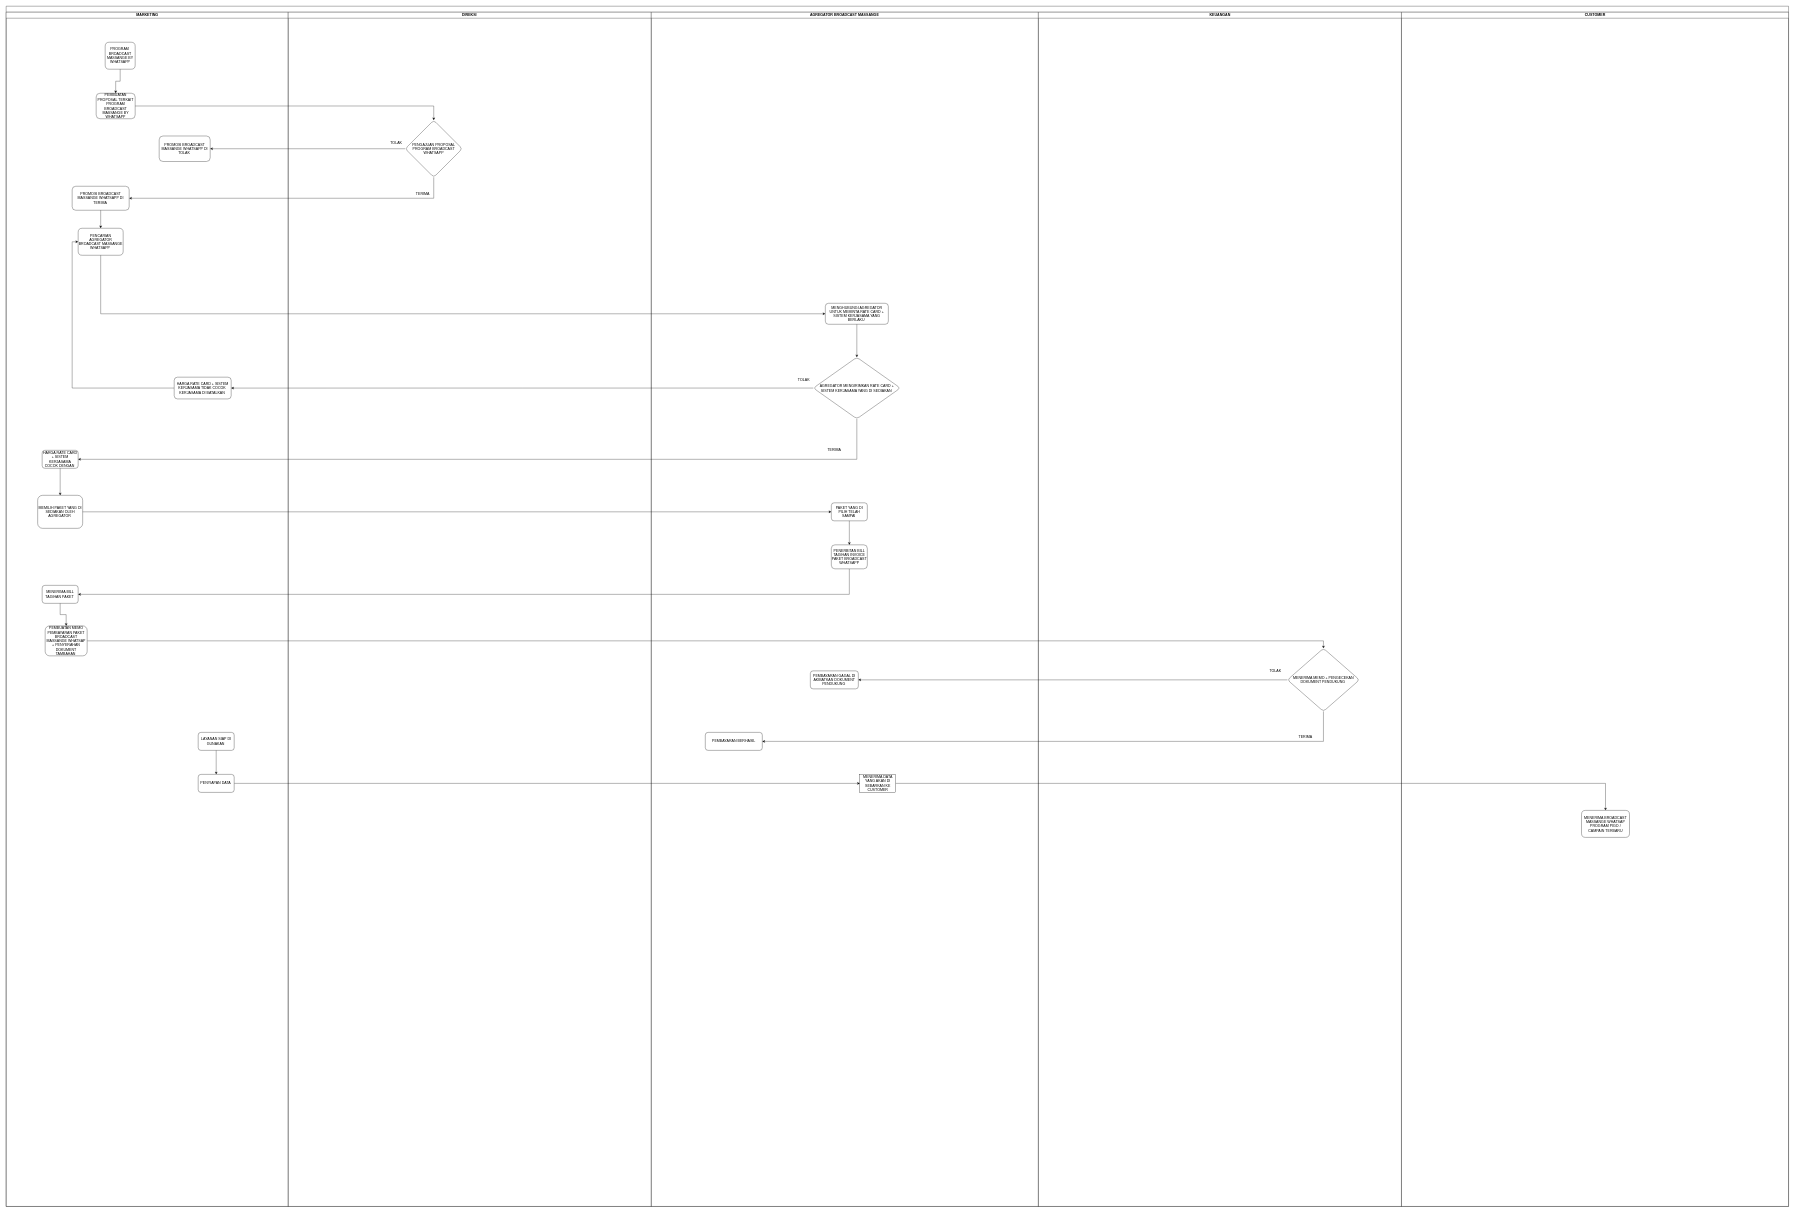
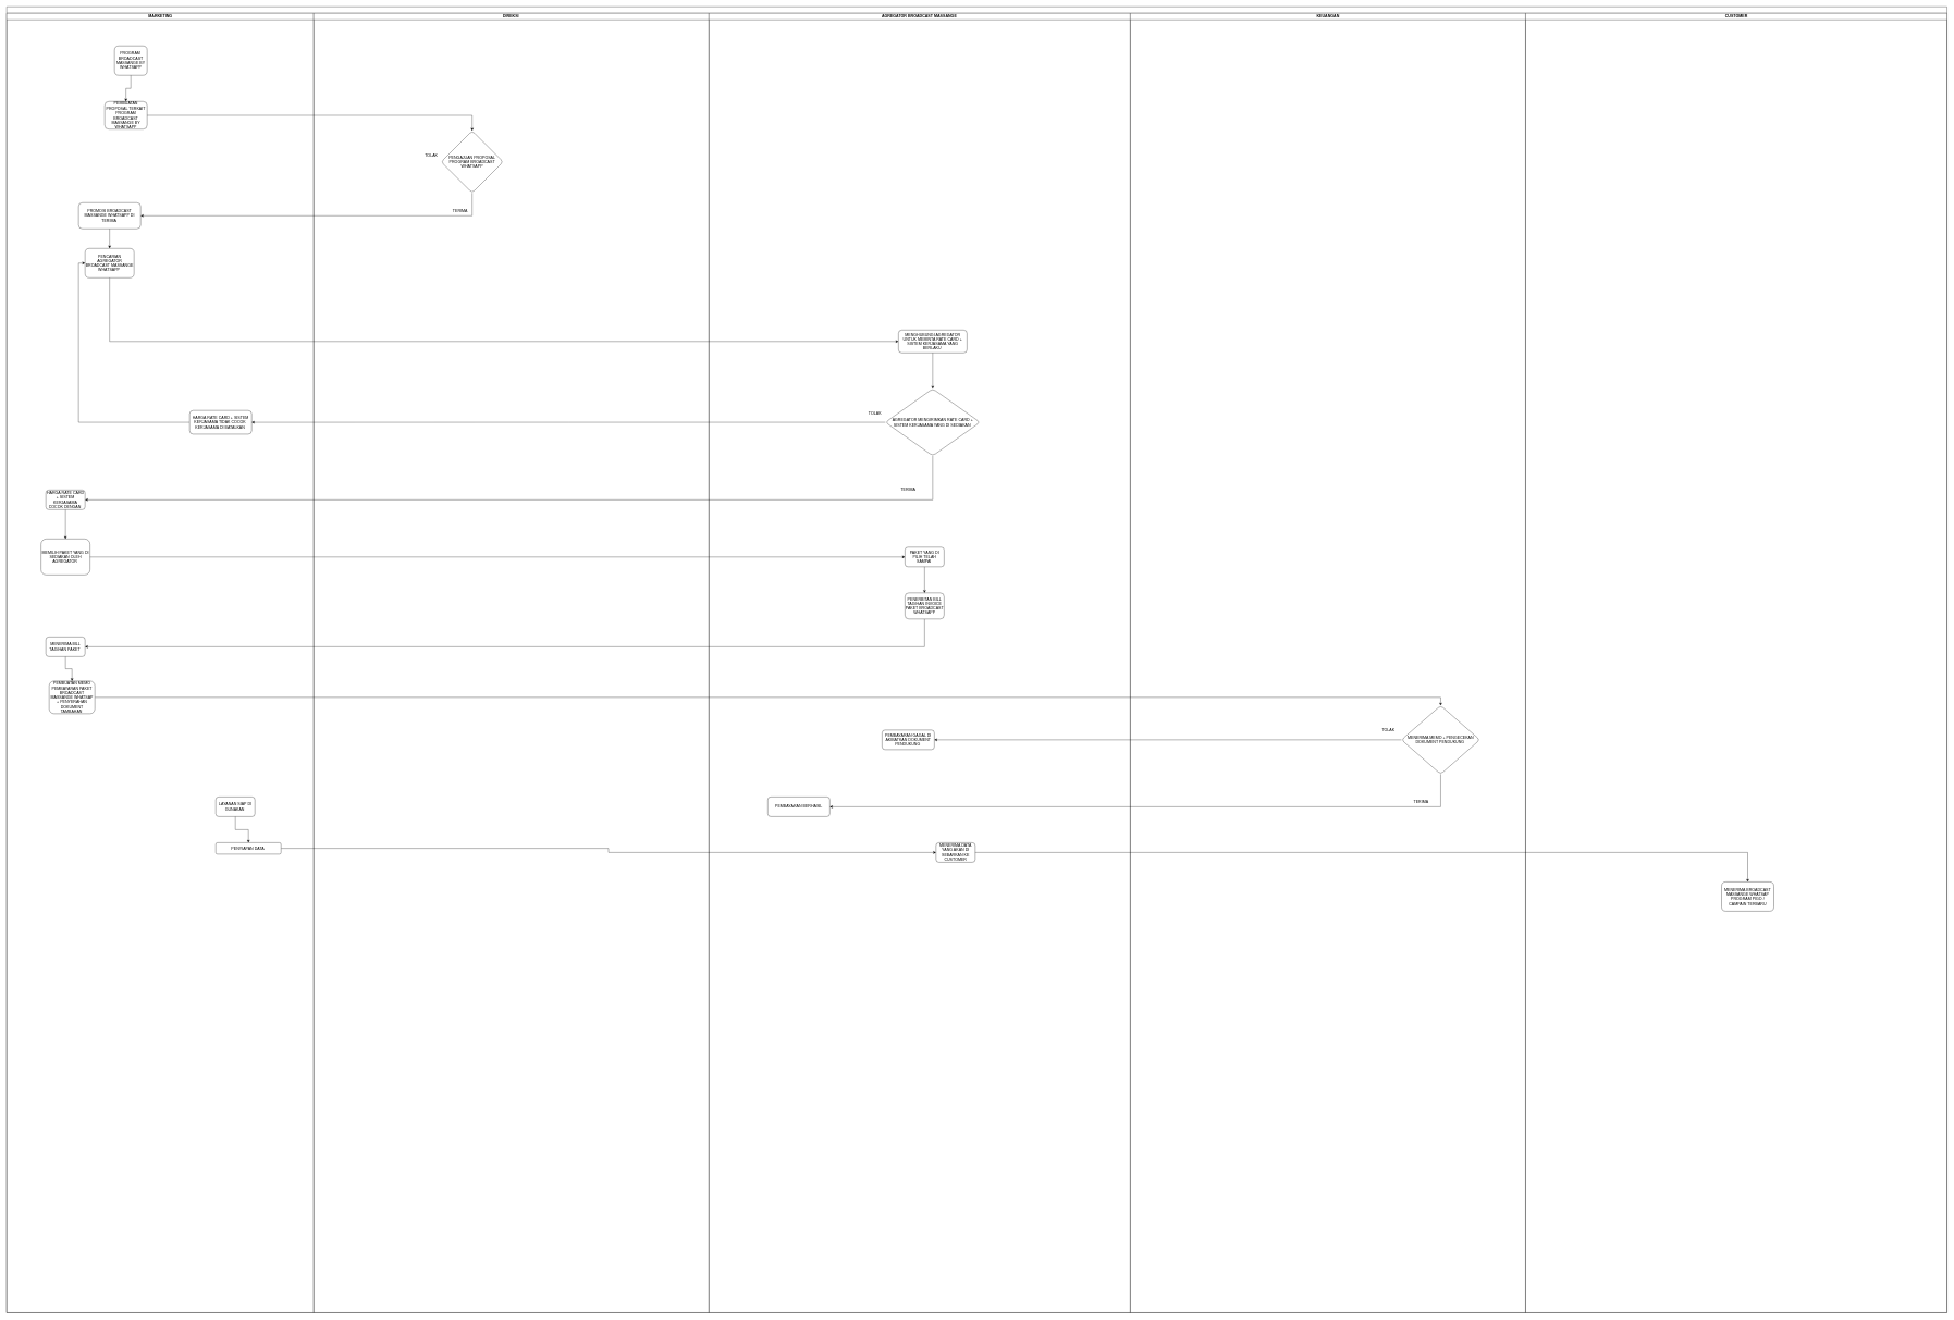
- <mxCell id="5" value="PROMOSI BROADCAST MASSANGE WHATSAPP DI TOLAK&amp;nbsp;" style="whiteSpace=wrap;html=1;rounded=1;" parent="3" vertex="1"><mxGeometry x="510" y="412.5" width="170" height="85" as="geometry" /></mxCell>
- <mxCell id="38" value="" style="edgeStyle=orthogonalEdgeStyle;rounded=0;orthogonalLoop=1;jettySize=auto;html=1;" parent="2" source="19" target="5" edge="1"><mxGeometry relative="1" as="geometry" /></mxCell>
- <mxCell id="55" value="PENYIAPAN DATA&amp;nbsp;" style="whiteSpace=wrap;html=1;rounded=1;" parent="1" vertex="1"><mxGeometry x="660" y="2580" width="120" height="60" as="geometry" /></mxCell>
+ <mxCell id="55" value="PENYIAPAN DATA&amp;nbsp;" style="whiteSpace=wrap;html=1;rounded=1;" parent="1" vertex="1"><mxGeometry x="660" y="2580" width="200" height="35" as="geometry" /></mxCell>
- <mxCell id="31" value="MENERIMA DATA YANG AKAN DI SEBARKAN KE CUSTOMER" style="whiteSpace=wrap;html=1;rounded=0;" parent="22" vertex="1"><mxGeometry x="695" y="2540" width="120" height="60" as="geometry" /></mxCell>
+ <mxCell id="31" value="MENERIMA DATA YANG AKAN DI SEBARKAN KE CUSTOMER" style="whiteSpace=wrap;html=1;rounded=1;" parent="22" vertex="1"><mxGeometry x="695" y="2540" width="120" height="60" as="geometry" /></mxCell>
